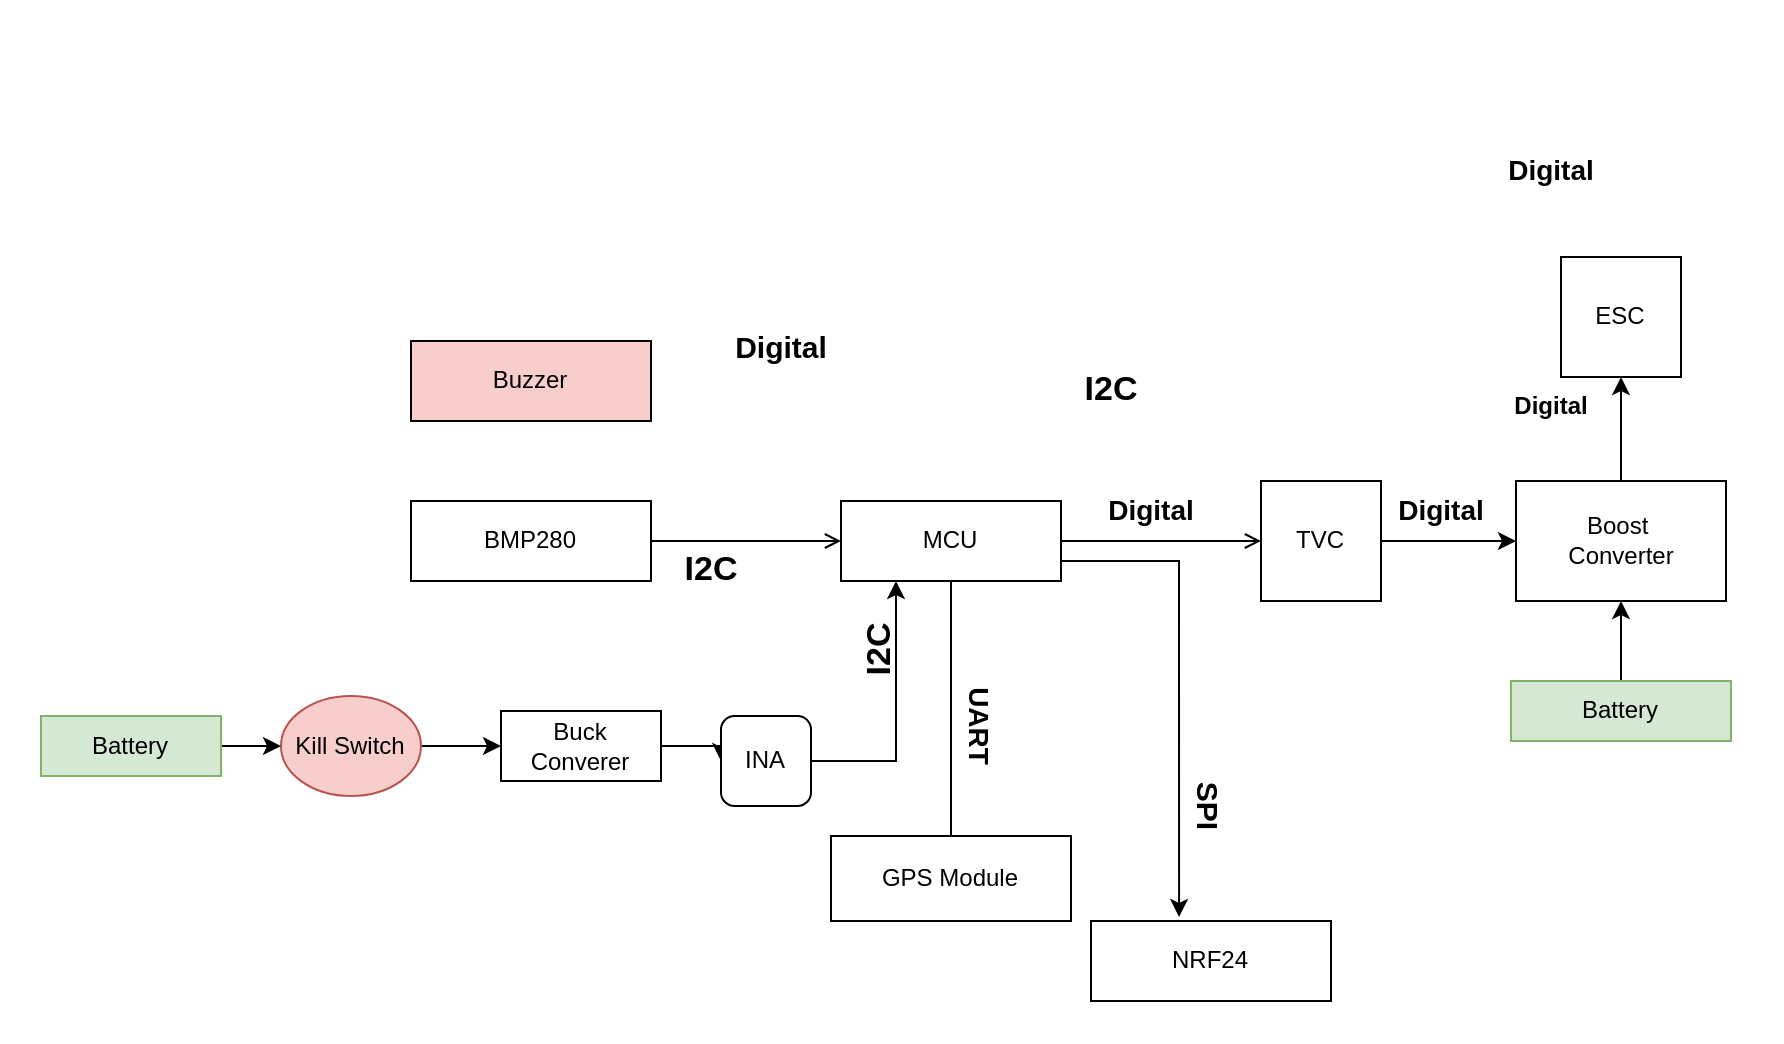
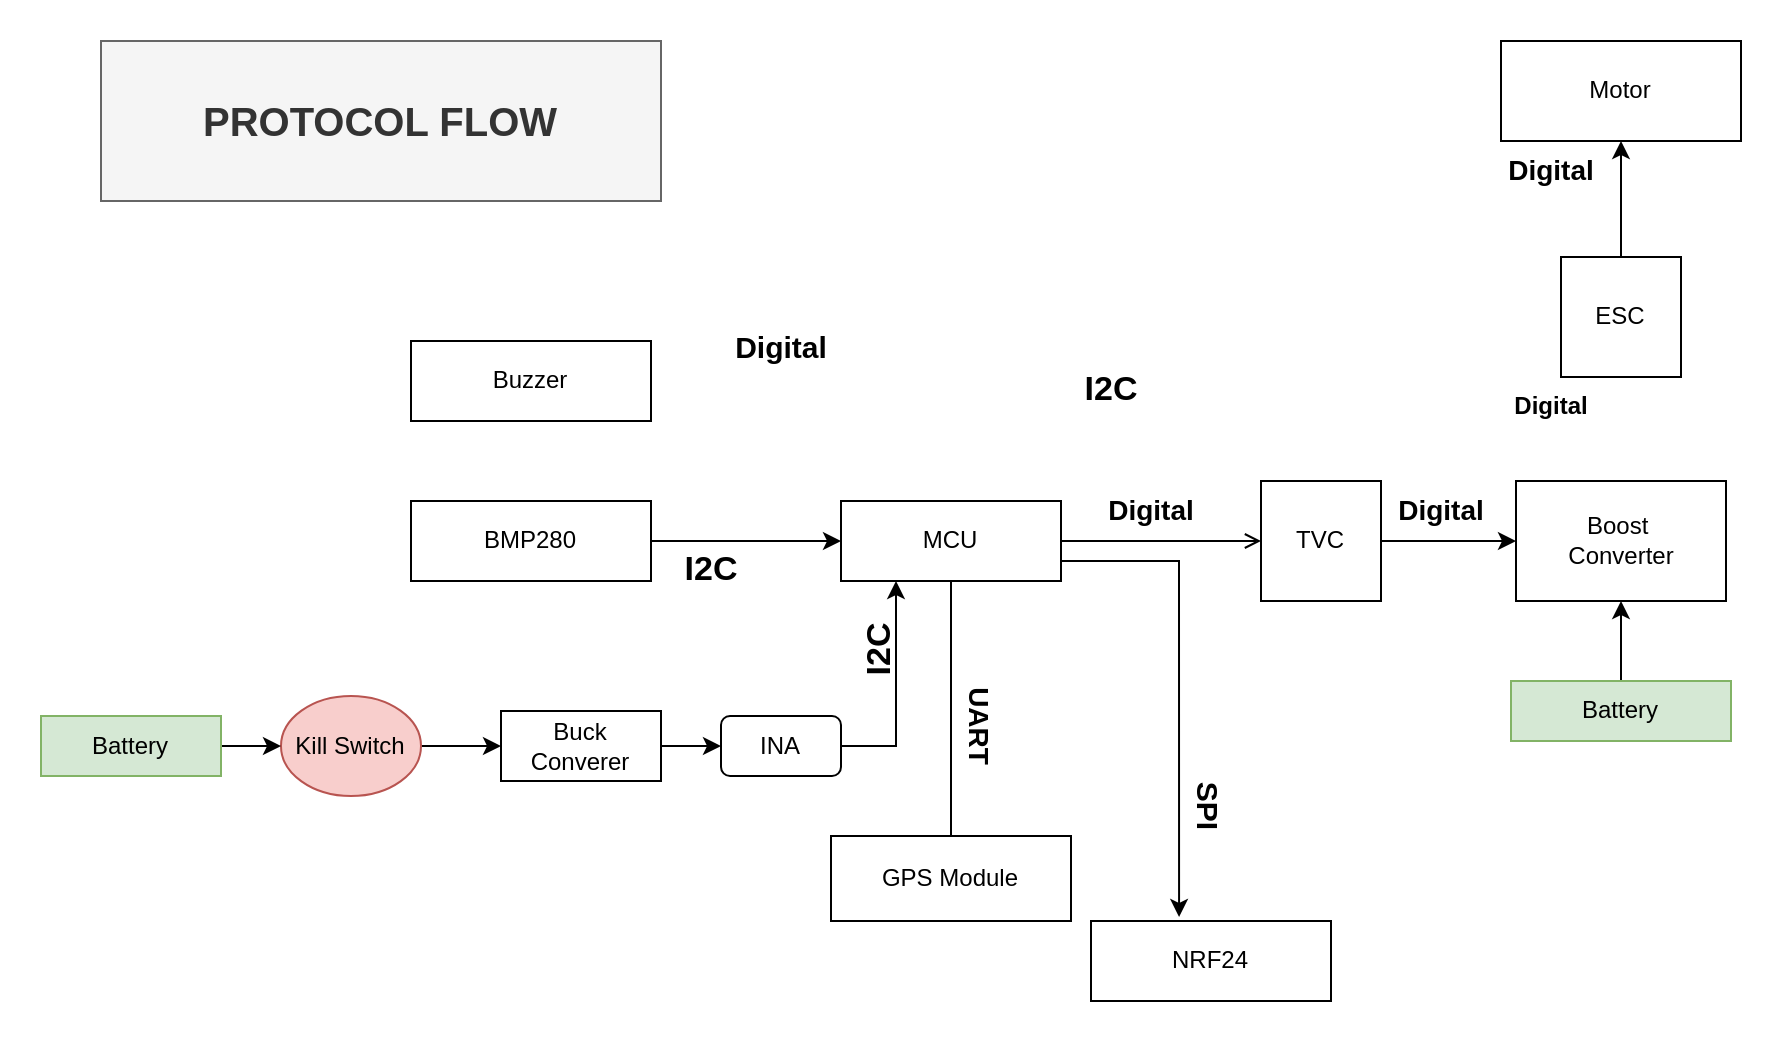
+ <mxCell id="24" value="Motor" style="rounded=0;whiteSpace=wrap;html=1;" vertex="1" parent="1"><mxGeometry x="750" y="20" width="120" height="50" as="geometry" /></mxCell>
+ <mxCell id="28" value="&lt;b&gt;&lt;font style=&quot;font-size: 20px;&quot;&gt;PROTOCOL FLOW&lt;/font&gt;&lt;/b&gt;" style="rounded=0;whiteSpace=wrap;html=1;fillColor=#f5f5f5;fontColor=#333333;strokeColor=#666666;" vertex="1" parent="1"><mxGeometry x="50" y="20" width="280" height="80" as="geometry" /></mxCell>
+ <mxCell id="22" style="edgeStyle=orthogonalEdgeStyle;rounded=0;orthogonalLoop=1;jettySize=auto;html=1;exitX=0.5;exitY=0;exitDx=0;exitDy=0;" edge="1" parent="1" source="23" target="24"><mxGeometry relative="1" as="geometry" /></mxCell>
- <mxCell id="5" value="Buzzer" style="rounded=0;whiteSpace=wrap;html=1;fillColor=#f8cecc;" vertex="1" parent="1"><mxGeometry x="205" y="170" width="120" height="40" as="geometry" /></mxCell>
+ <mxCell id="5" value="Buzzer" style="rounded=0;whiteSpace=wrap;html=1;" vertex="1" parent="1"><mxGeometry x="205" y="170" width="120" height="40" as="geometry" /></mxCell>
- <mxCell id="16" style="edgeStyle=orthogonalEdgeStyle;rounded=0;orthogonalLoop=1;jettySize=auto;html=1;exitX=0.5;exitY=0;exitDx=0;exitDy=0;entryX=0.5;entryY=1;entryDx=0;entryDy=0;" edge="1" parent="1" source="17" target="23"><mxGeometry relative="1" as="geometry" /></mxCell>
- <mxCell id="6" style="edgeStyle=orthogonalEdgeStyle;rounded=0;orthogonalLoop=1;jettySize=auto;html=1;exitX=1;exitY=0.5;exitDx=0;exitDy=0;endArrow=open;" edge="1" parent="1" source="7" target="4"><mxGeometry relative="1" as="geometry" /></mxCell>
+ <mxCell id="6" style="edgeStyle=orthogonalEdgeStyle;rounded=0;orthogonalLoop=1;jettySize=auto;html=1;exitX=1;exitY=0.5;exitDx=0;exitDy=0;" edge="1" parent="1" source="7" target="4"><mxGeometry relative="1" as="geometry" /></mxCell>
- <mxCell id="15" value="INA" style="rounded=1;whiteSpace=wrap;html=1;" vertex="1" parent="1"><mxGeometry x="360" y="357.5" width="45" height="45" as="geometry" /></mxCell>
+ <mxCell id="15" value="INA" style="rounded=1;whiteSpace=wrap;html=1;" vertex="1" parent="1"><mxGeometry x="360" y="357.5" width="60" height="30" as="geometry" /></mxCell>
